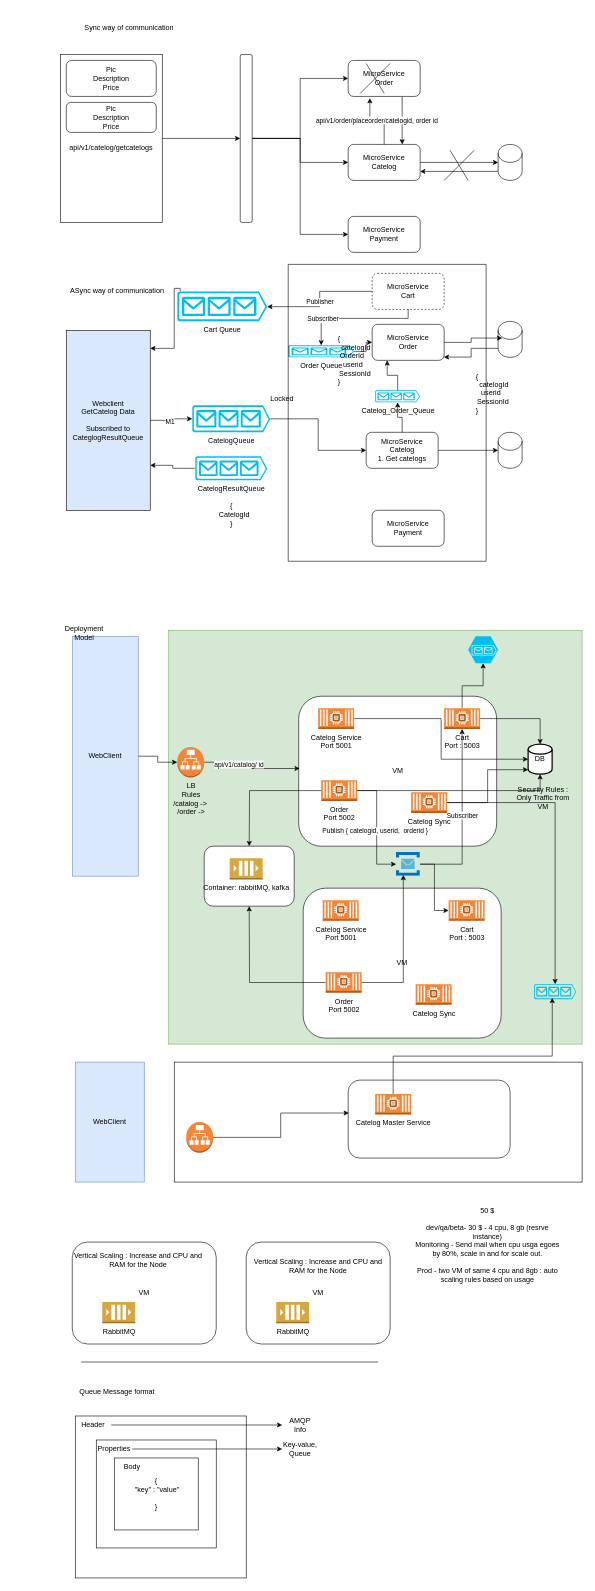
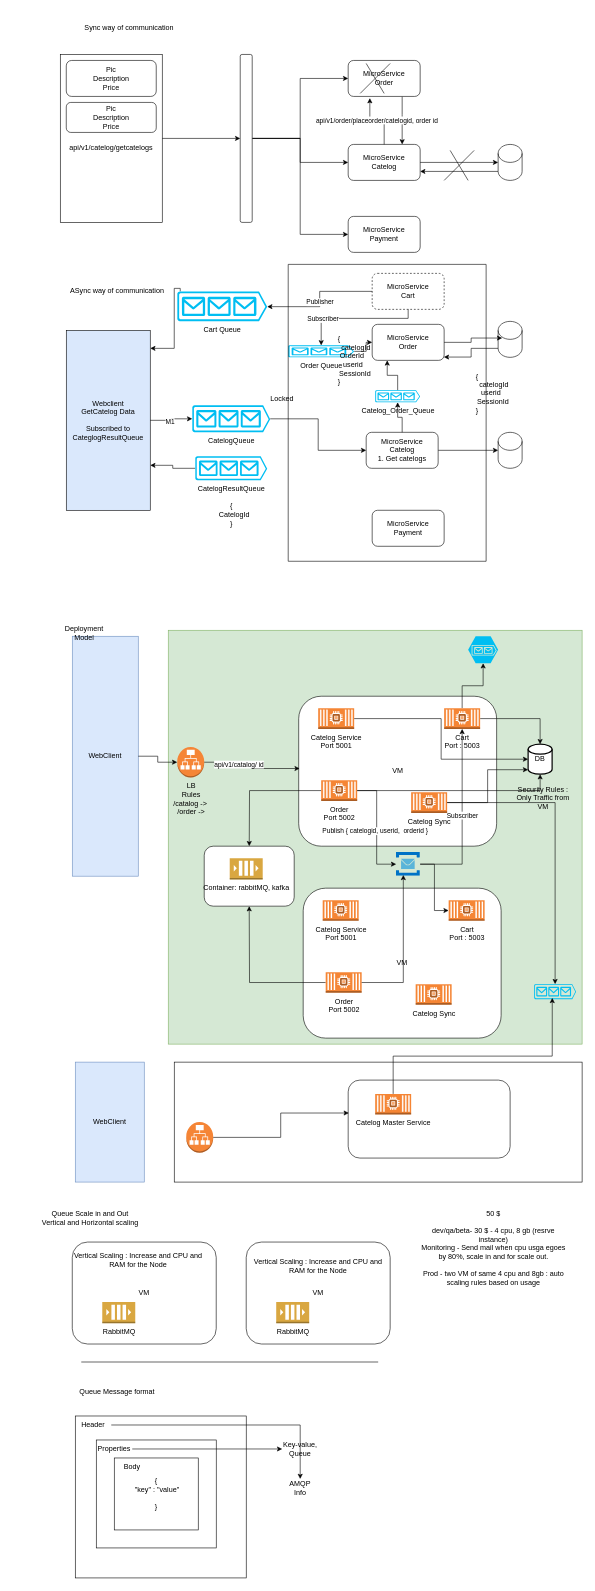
+ <mxCell id="99" value="Queue Scale in and Out&lt;br&gt;Vertical and Horizontal scaling" style="text;html=1;strokeColor=none;fillColor=none;align=center;verticalAlign=middle;whiteSpace=wrap;rounded=0;" vertex="1" parent="1"><mxGeometry x="20" y="2010" width="260" height="40" as="geometry" /></mxCell>
- <mxCell id="107" value="50 $&lt;br&gt;&lt;br&gt;dev/qa/beta- 30 $ - 4 cpu, 8 gb (resrve instance)&lt;br&gt;Monitoring - Send mail when cpu usga egoes by 80%, scale in and for scale out.&lt;br&gt;&lt;br&gt;Prod - two VM of same 4 cpu and 8gb : auto scaling rules based on usage" style="text;html=1;strokeColor=none;fillColor=none;align=center;verticalAlign=middle;whiteSpace=wrap;rounded=0;" vertex="1" parent="1"><mxGeometry x="685" y="2010" width="255" height="130" as="geometry" /></mxCell>
+ <mxCell id="107" value="50 $&lt;br&gt;&lt;br&gt;dev/qa/beta- 30 $ - 4 cpu, 8 gb (resrve instance)&lt;br&gt;Monitoring - Send mail when cpu usga egoes by 80%, scale in and for scale out.&lt;br&gt;&lt;br&gt;Prod - two VM of same 4 cpu and 8gb : auto scaling rules based on usage" style="text;html=1;strokeColor=none;fillColor=none;align=center;verticalAlign=middle;whiteSpace=wrap;rounded=0;" vertex="1" parent="1"><mxGeometry x="695" y="2015" width="255" height="130" as="geometry" /></mxCell>
- <mxCell id="114" value="AMQP Info" style="text;html=1;strokeColor=none;fillColor=none;align=center;verticalAlign=middle;whiteSpace=wrap;rounded=0;" vertex="1" parent="1"><mxGeometry x="470" y="2360" width="60" height="30" as="geometry" /></mxCell>
+ <mxCell id="114" value="AMQP Info" style="text;html=1;strokeColor=none;fillColor=none;align=center;verticalAlign=middle;whiteSpace=wrap;rounded=0;" vertex="1" parent="1"><mxGeometry x="470" y="2465" width="60" height="30" as="geometry" /></mxCell>
